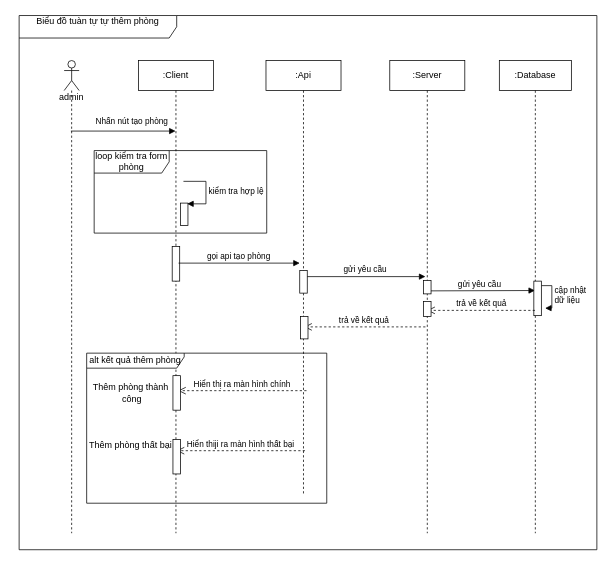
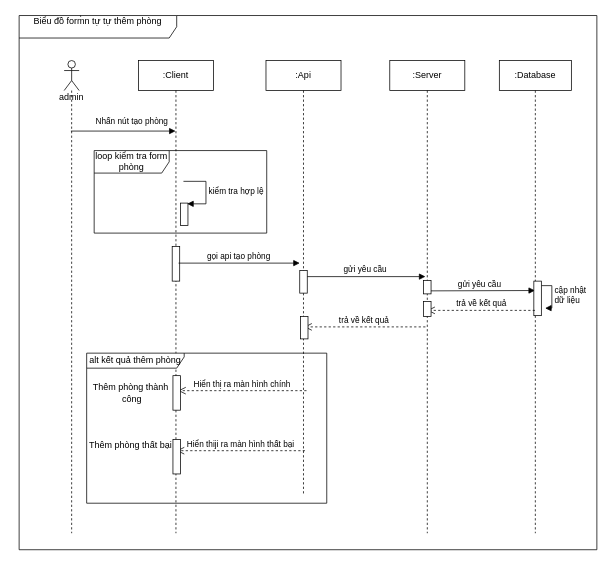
- <mxCell id="24" value="Biểu đồ tuàn tự tự thêm phòng&lt;div&gt;&lt;br&gt;&lt;/div&gt;" style="shape=umlFrame;whiteSpace=wrap;html=1;pointerEvents=0;width=210;height=30;" vertex="1" parent="1"><mxGeometry x="25" y="20" width="770" height="712" as="geometry" /></mxCell>
+ <mxCell id="24" value="Biểu đồ form̀n tự tự thêm phòng&lt;div&gt;&lt;br&gt;&lt;/div&gt;" style="shape=umlFrame;whiteSpace=wrap;html=1;pointerEvents=0;width=210;height=30;" vertex="1" parent="1"><mxGeometry x="25" y="20" width="770" height="712" as="geometry" /></mxCell>
